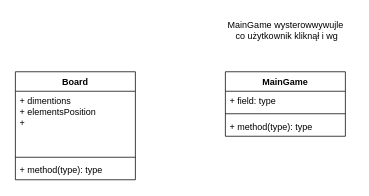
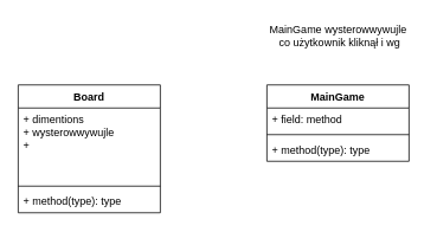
- <mxCell id="7" value="+ field: type" style="text;strokeColor=none;fillColor=none;align=left;verticalAlign=top;spacingLeft=4;spacingRight=4;overflow=hidden;rotatable=0;points=[[0,0.5],[1,0.5]];portConstraint=eastwest;whiteSpace=wrap;html=1;" parent="6" vertex="1"><mxGeometry y="26" width="160" height="26" as="geometry" /></mxCell>
+ <mxCell id="7" value="+ field: method" style="text;strokeColor=none;fillColor=none;align=left;verticalAlign=top;spacingLeft=4;spacingRight=4;overflow=hidden;rotatable=0;points=[[0,0.5],[1,0.5]];portConstraint=eastwest;whiteSpace=wrap;html=1;" parent="6" vertex="1"><mxGeometry y="26" width="160" height="26" as="geometry" /></mxCell>
- <mxCell id="3" value="+ dimentions&lt;br&gt;+ elementsPosition&lt;br&gt;+&amp;nbsp;" style="text;strokeColor=none;fillColor=none;align=left;verticalAlign=top;spacingLeft=4;spacingRight=4;overflow=hidden;rotatable=0;points=[[0,0.5],[1,0.5]];portConstraint=eastwest;whiteSpace=wrap;html=1;" parent="2" vertex="1"><mxGeometry y="26" width="160" height="84" as="geometry" /></mxCell>
+ <mxCell id="3" value="+ dimentions&lt;br&gt;+ wysterowwywujle&lt;br&gt;+&amp;nbsp;" style="text;strokeColor=none;fillColor=none;align=left;verticalAlign=top;spacingLeft=4;spacingRight=4;overflow=hidden;rotatable=0;points=[[0,0.5],[1,0.5]];portConstraint=eastwest;whiteSpace=wrap;html=1;" parent="2" vertex="1"><mxGeometry y="26" width="160" height="84" as="geometry" /></mxCell>
